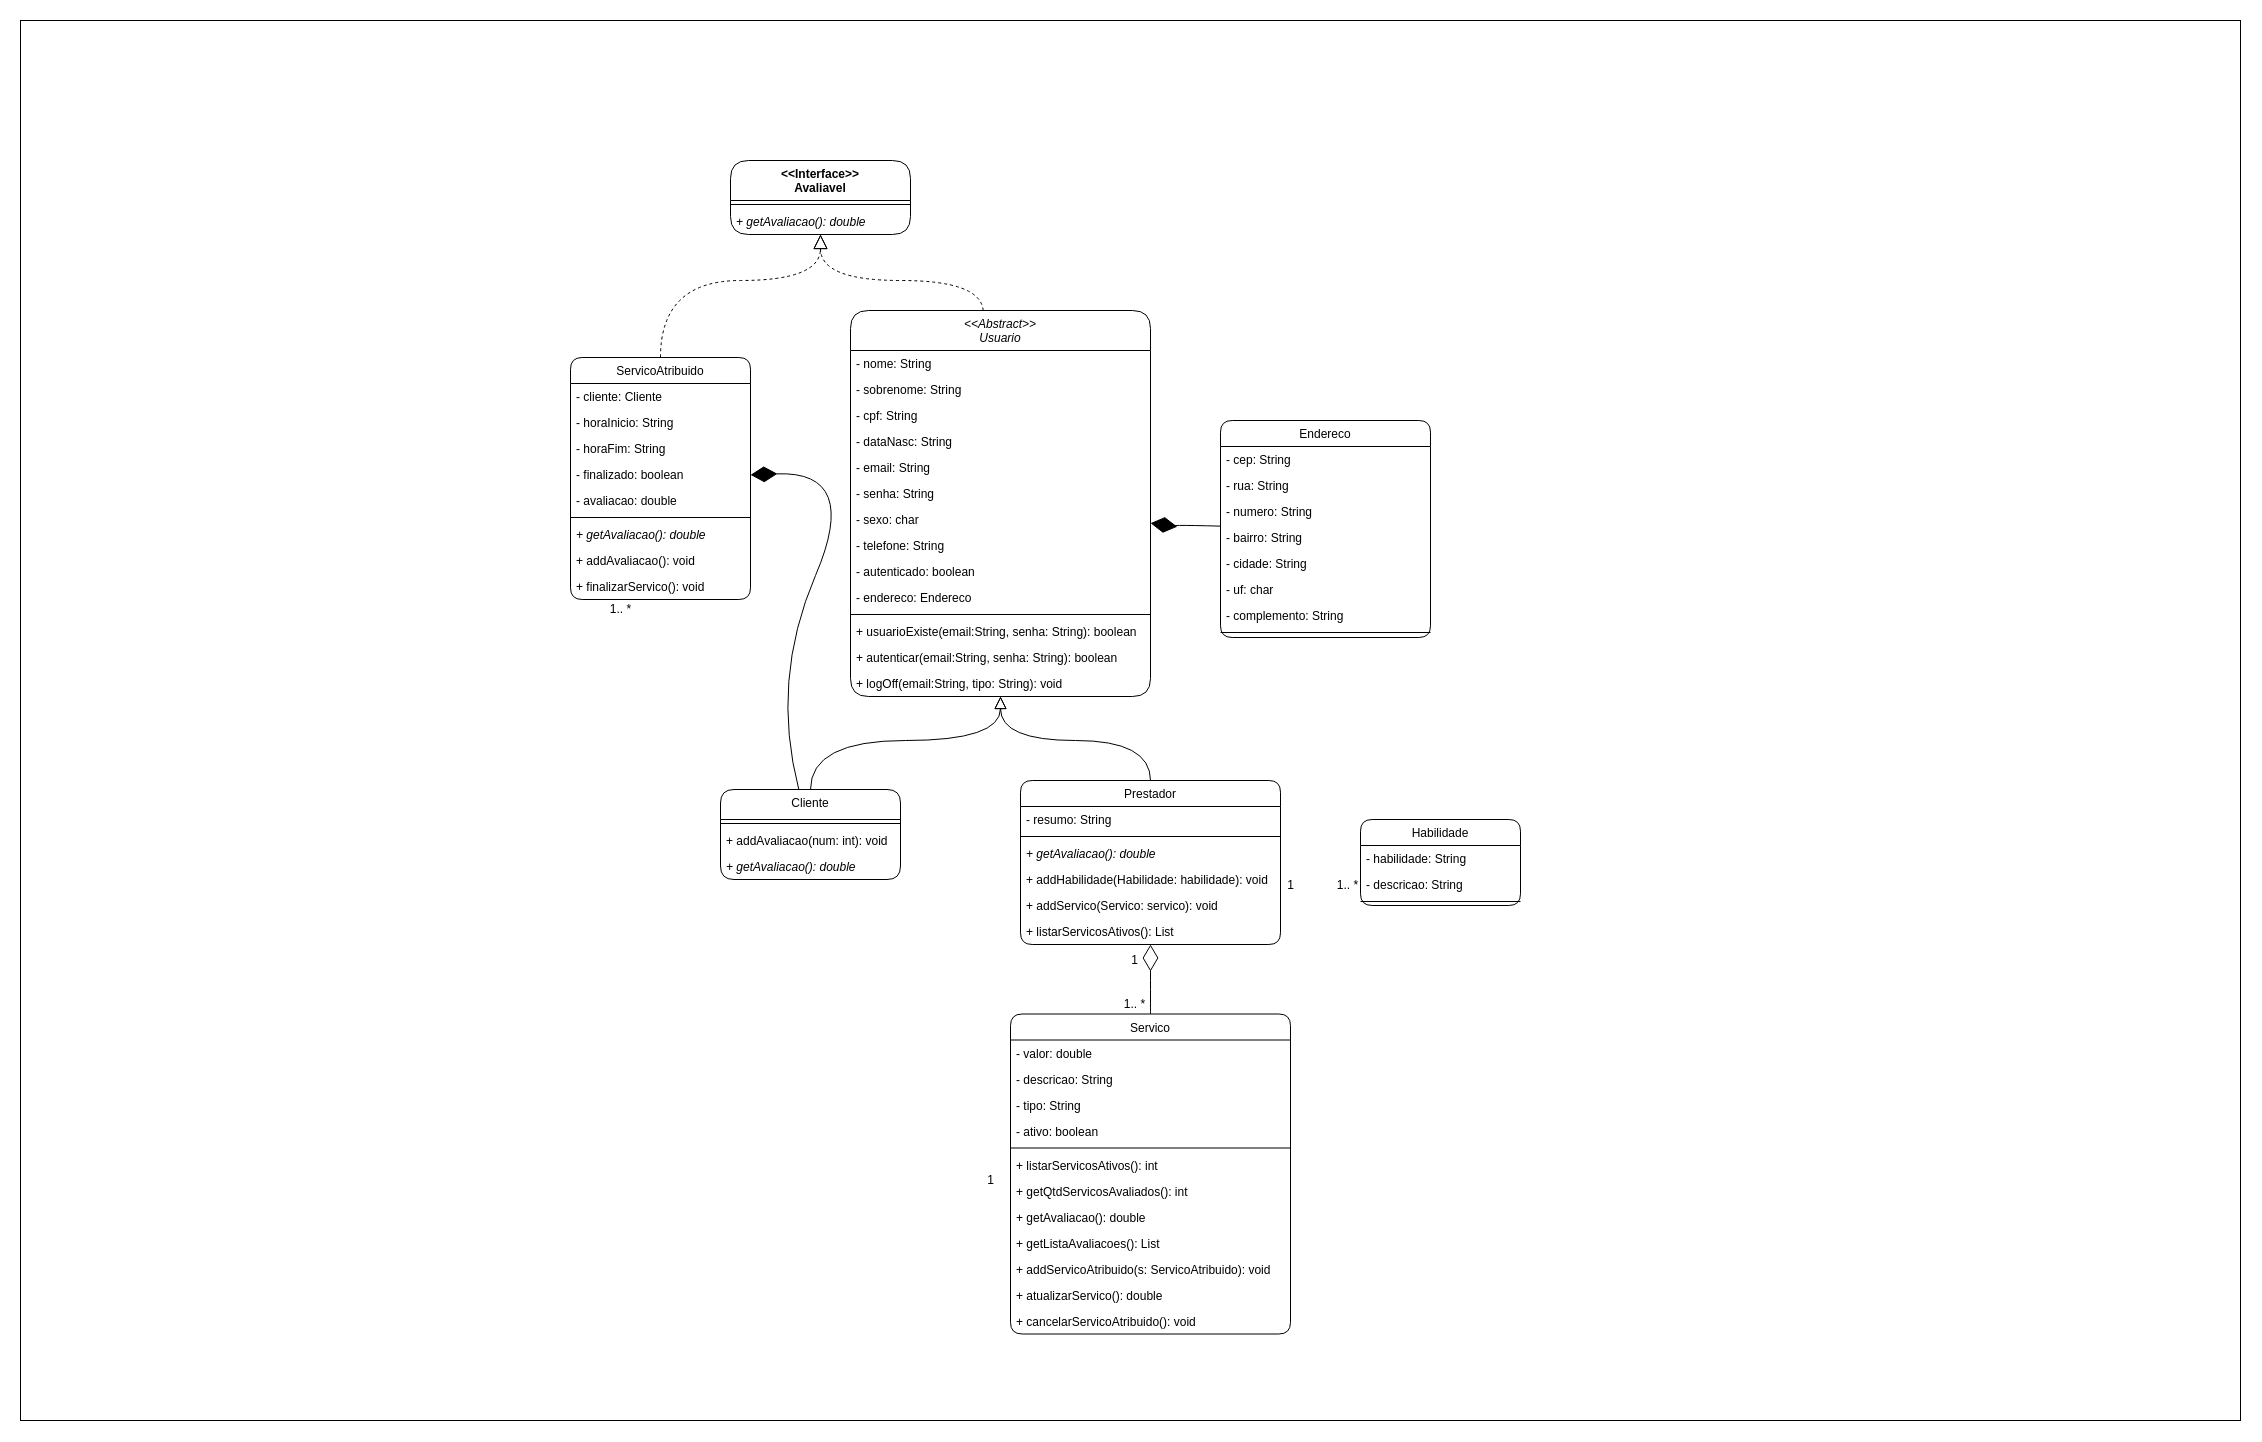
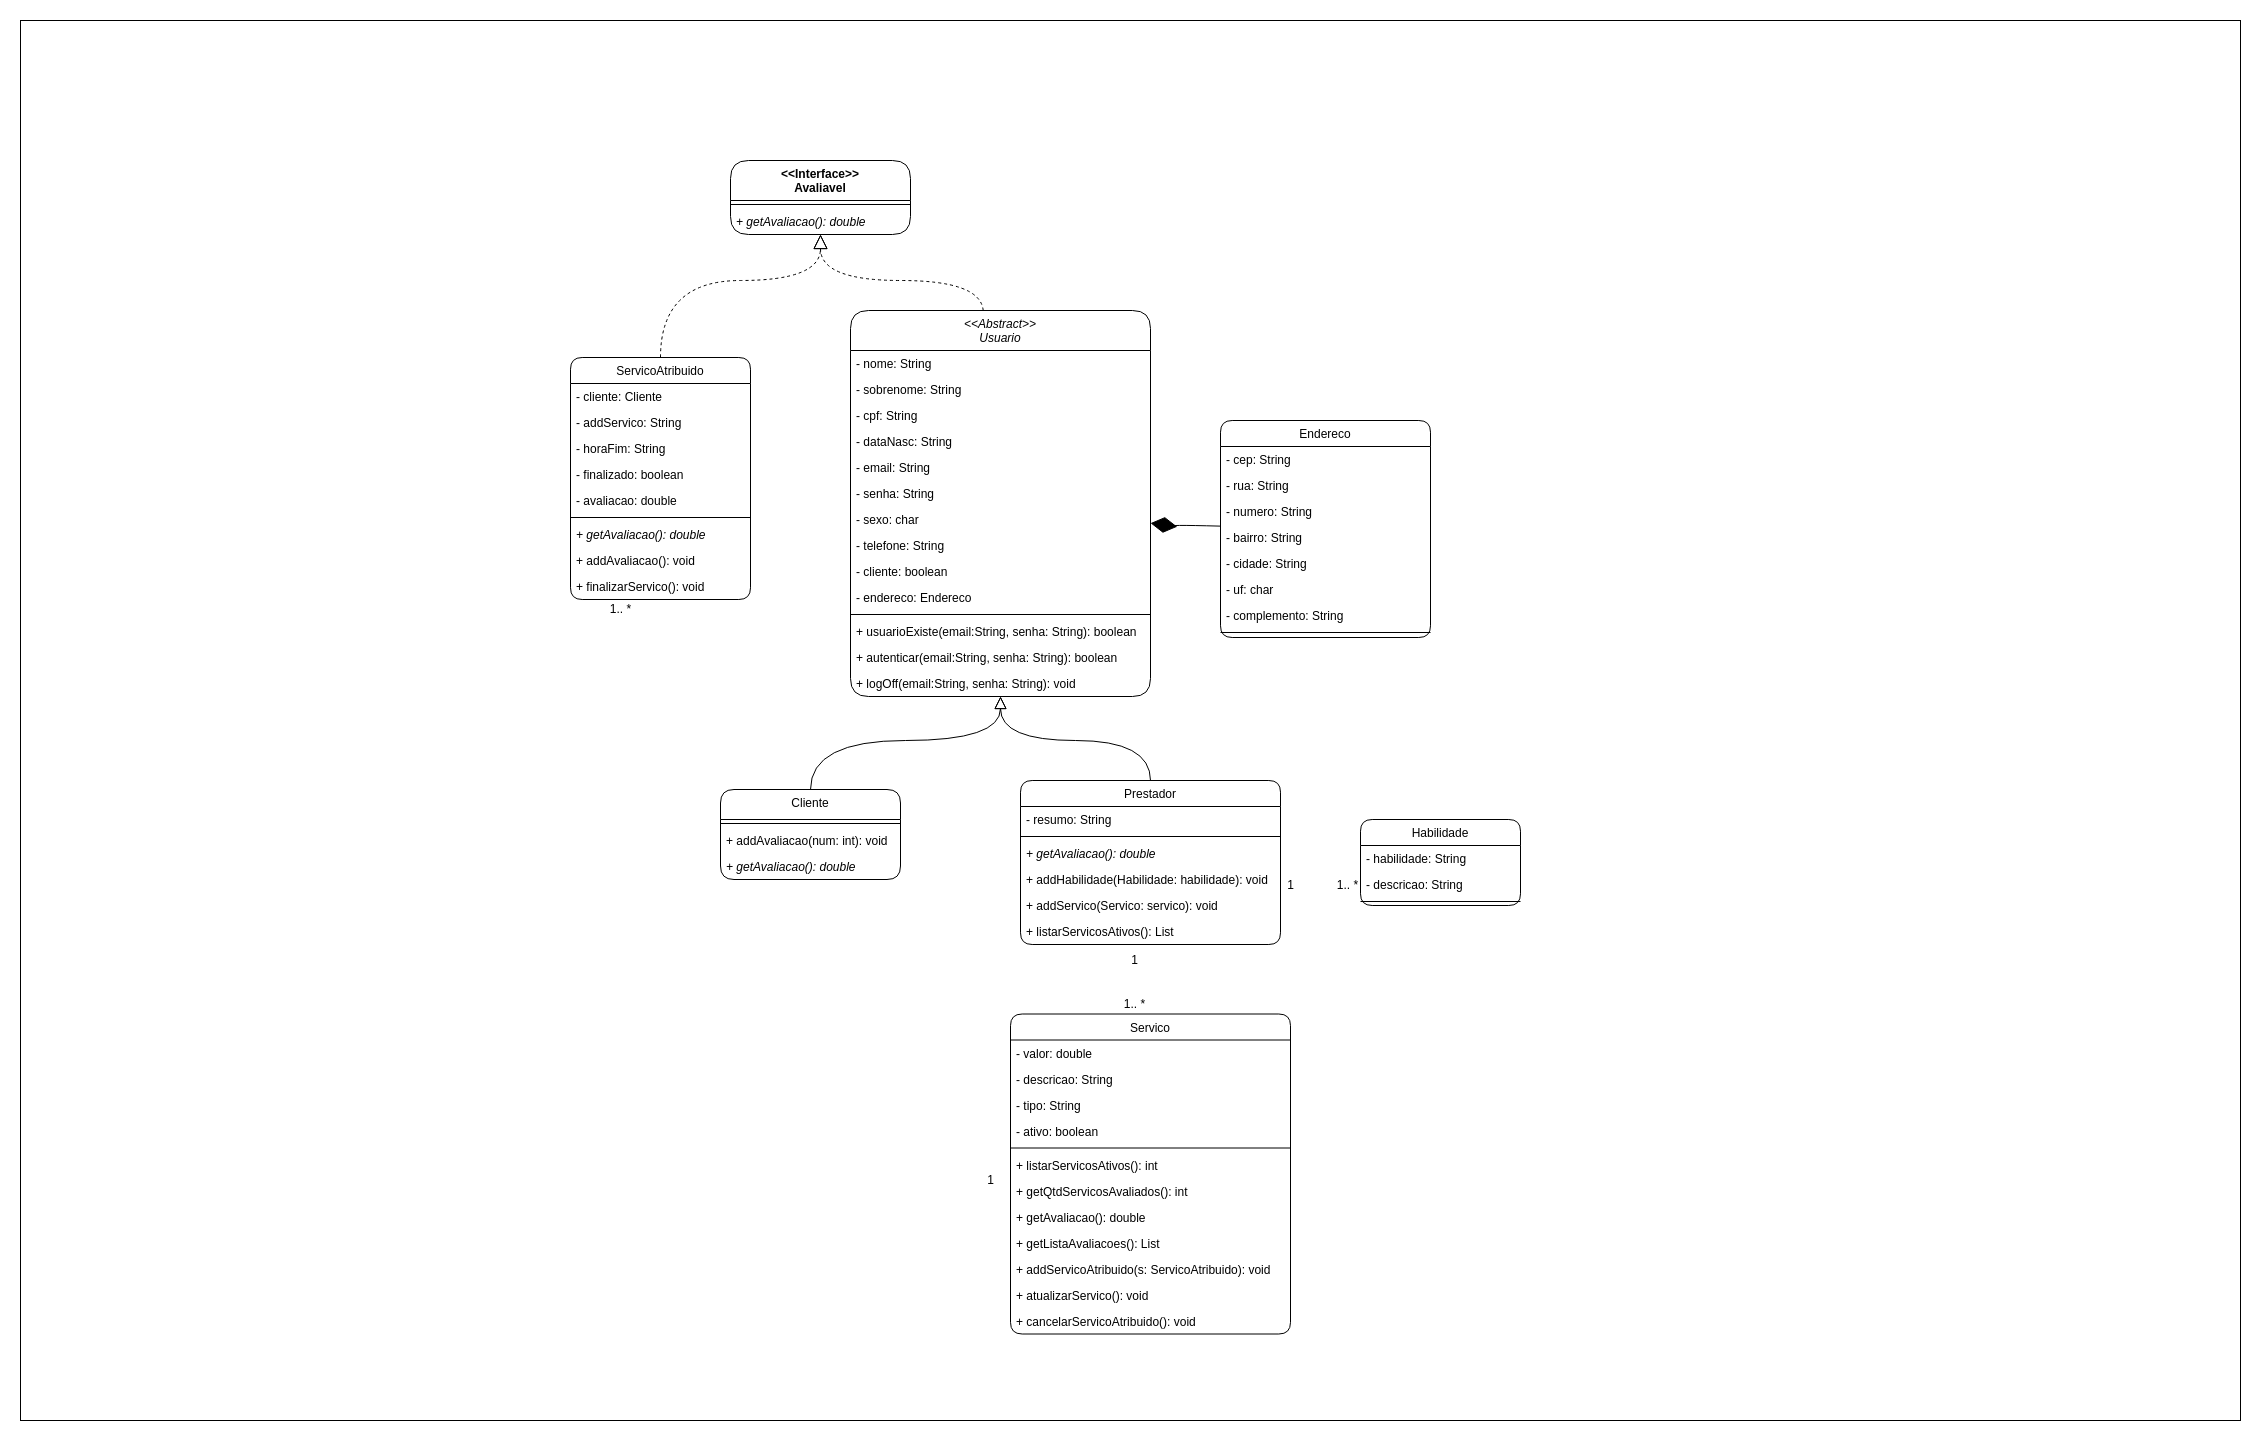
- <mxCell id="65" value="- horaInicio: String" style="text;align=left;verticalAlign=top;spacingLeft=4;spacingRight=4;overflow=hidden;rotatable=0;points=[[0,0.5],[1,0.5]];portConstraint=eastwest;rounded=1;" parent="63" vertex="1"><mxGeometry y="52" width="180" height="26" as="geometry" /></mxCell>
+ <mxCell id="65" value="- addServico: String" style="text;align=left;verticalAlign=top;spacingLeft=4;spacingRight=4;overflow=hidden;rotatable=0;points=[[0,0.5],[1,0.5]];portConstraint=eastwest;rounded=1;" parent="63" vertex="1"><mxGeometry y="52" width="180" height="26" as="geometry" /></mxCell>
- <mxCell id="12" value="- autenticado: boolean" style="text;align=left;verticalAlign=top;spacingLeft=4;spacingRight=4;overflow=hidden;rotatable=0;points=[[0,0.5],[1,0.5]];portConstraint=eastwest;shadow=0;html=0;rounded=1;" parent="3" vertex="1"><mxGeometry y="248" width="300" height="26" as="geometry" /></mxCell>
+ <mxCell id="12" value="- cliente: boolean" style="text;align=left;verticalAlign=top;spacingLeft=4;spacingRight=4;overflow=hidden;rotatable=0;points=[[0,0.5],[1,0.5]];portConstraint=eastwest;shadow=0;html=0;rounded=1;" parent="3" vertex="1"><mxGeometry y="248" width="300" height="26" as="geometry" /></mxCell>
- <mxCell id="80" value="" style="endArrow=diamondThin;endFill=1;endSize=24;html=1;rounded=1;curved=1;" parent="1" source="18" target="63" edge="1"><mxGeometry width="160" relative="1" as="geometry"><mxPoint x="730" y="730" as="sourcePoint" /><mxPoint x="890" y="730" as="targetPoint" /><Array as="points"><mxPoint x="770" y="680" /><mxPoint x="860" y="470" /></Array></mxGeometry></mxCell>
- <mxCell id="17" value="+ logOff(email:String, tipo: String): void" style="text;align=left;verticalAlign=top;spacingLeft=4;spacingRight=4;overflow=hidden;rotatable=0;points=[[0,0.5],[1,0.5]];portConstraint=eastwest;shadow=0;html=0;fontStyle=0;rounded=1;" parent="3" vertex="1"><mxGeometry y="360" width="300" height="26" as="geometry" /></mxCell>
+ <mxCell id="17" value="+ logOff(email:String, senha: String): void" style="text;align=left;verticalAlign=top;spacingLeft=4;spacingRight=4;overflow=hidden;rotatable=0;points=[[0,0.5],[1,0.5]];portConstraint=eastwest;shadow=0;html=0;fontStyle=0;rounded=1;" parent="3" vertex="1"><mxGeometry y="360" width="300" height="26" as="geometry" /></mxCell>
- <mxCell id="58" value="" style="endArrow=diamondThin;endFill=0;endSize=24;html=1;curved=1;" parent="1" source="45" target="23" edge="1"><mxGeometry width="160" relative="1" as="geometry"><mxPoint x="1100" y="950" as="sourcePoint" /><mxPoint x="1120" y="916" as="targetPoint" /><Array as="points" /></mxGeometry></mxCell>
- <mxCell id="56" value="+ atualizarServico(): double" style="text;align=left;verticalAlign=top;spacingLeft=4;spacingRight=4;overflow=hidden;rotatable=0;points=[[0,0.5],[1,0.5]];portConstraint=eastwest;fontStyle=0;rounded=1;" parent="45" vertex="1"><mxGeometry y="268" width="280" height="26" as="geometry" /></mxCell>
+ <mxCell id="56" value="+ atualizarServico(): void" style="text;align=left;verticalAlign=top;spacingLeft=4;spacingRight=4;overflow=hidden;rotatable=0;points=[[0,0.5],[1,0.5]];portConstraint=eastwest;fontStyle=0;rounded=1;" parent="45" vertex="1"><mxGeometry y="268" width="280" height="26" as="geometry" /></mxCell>
